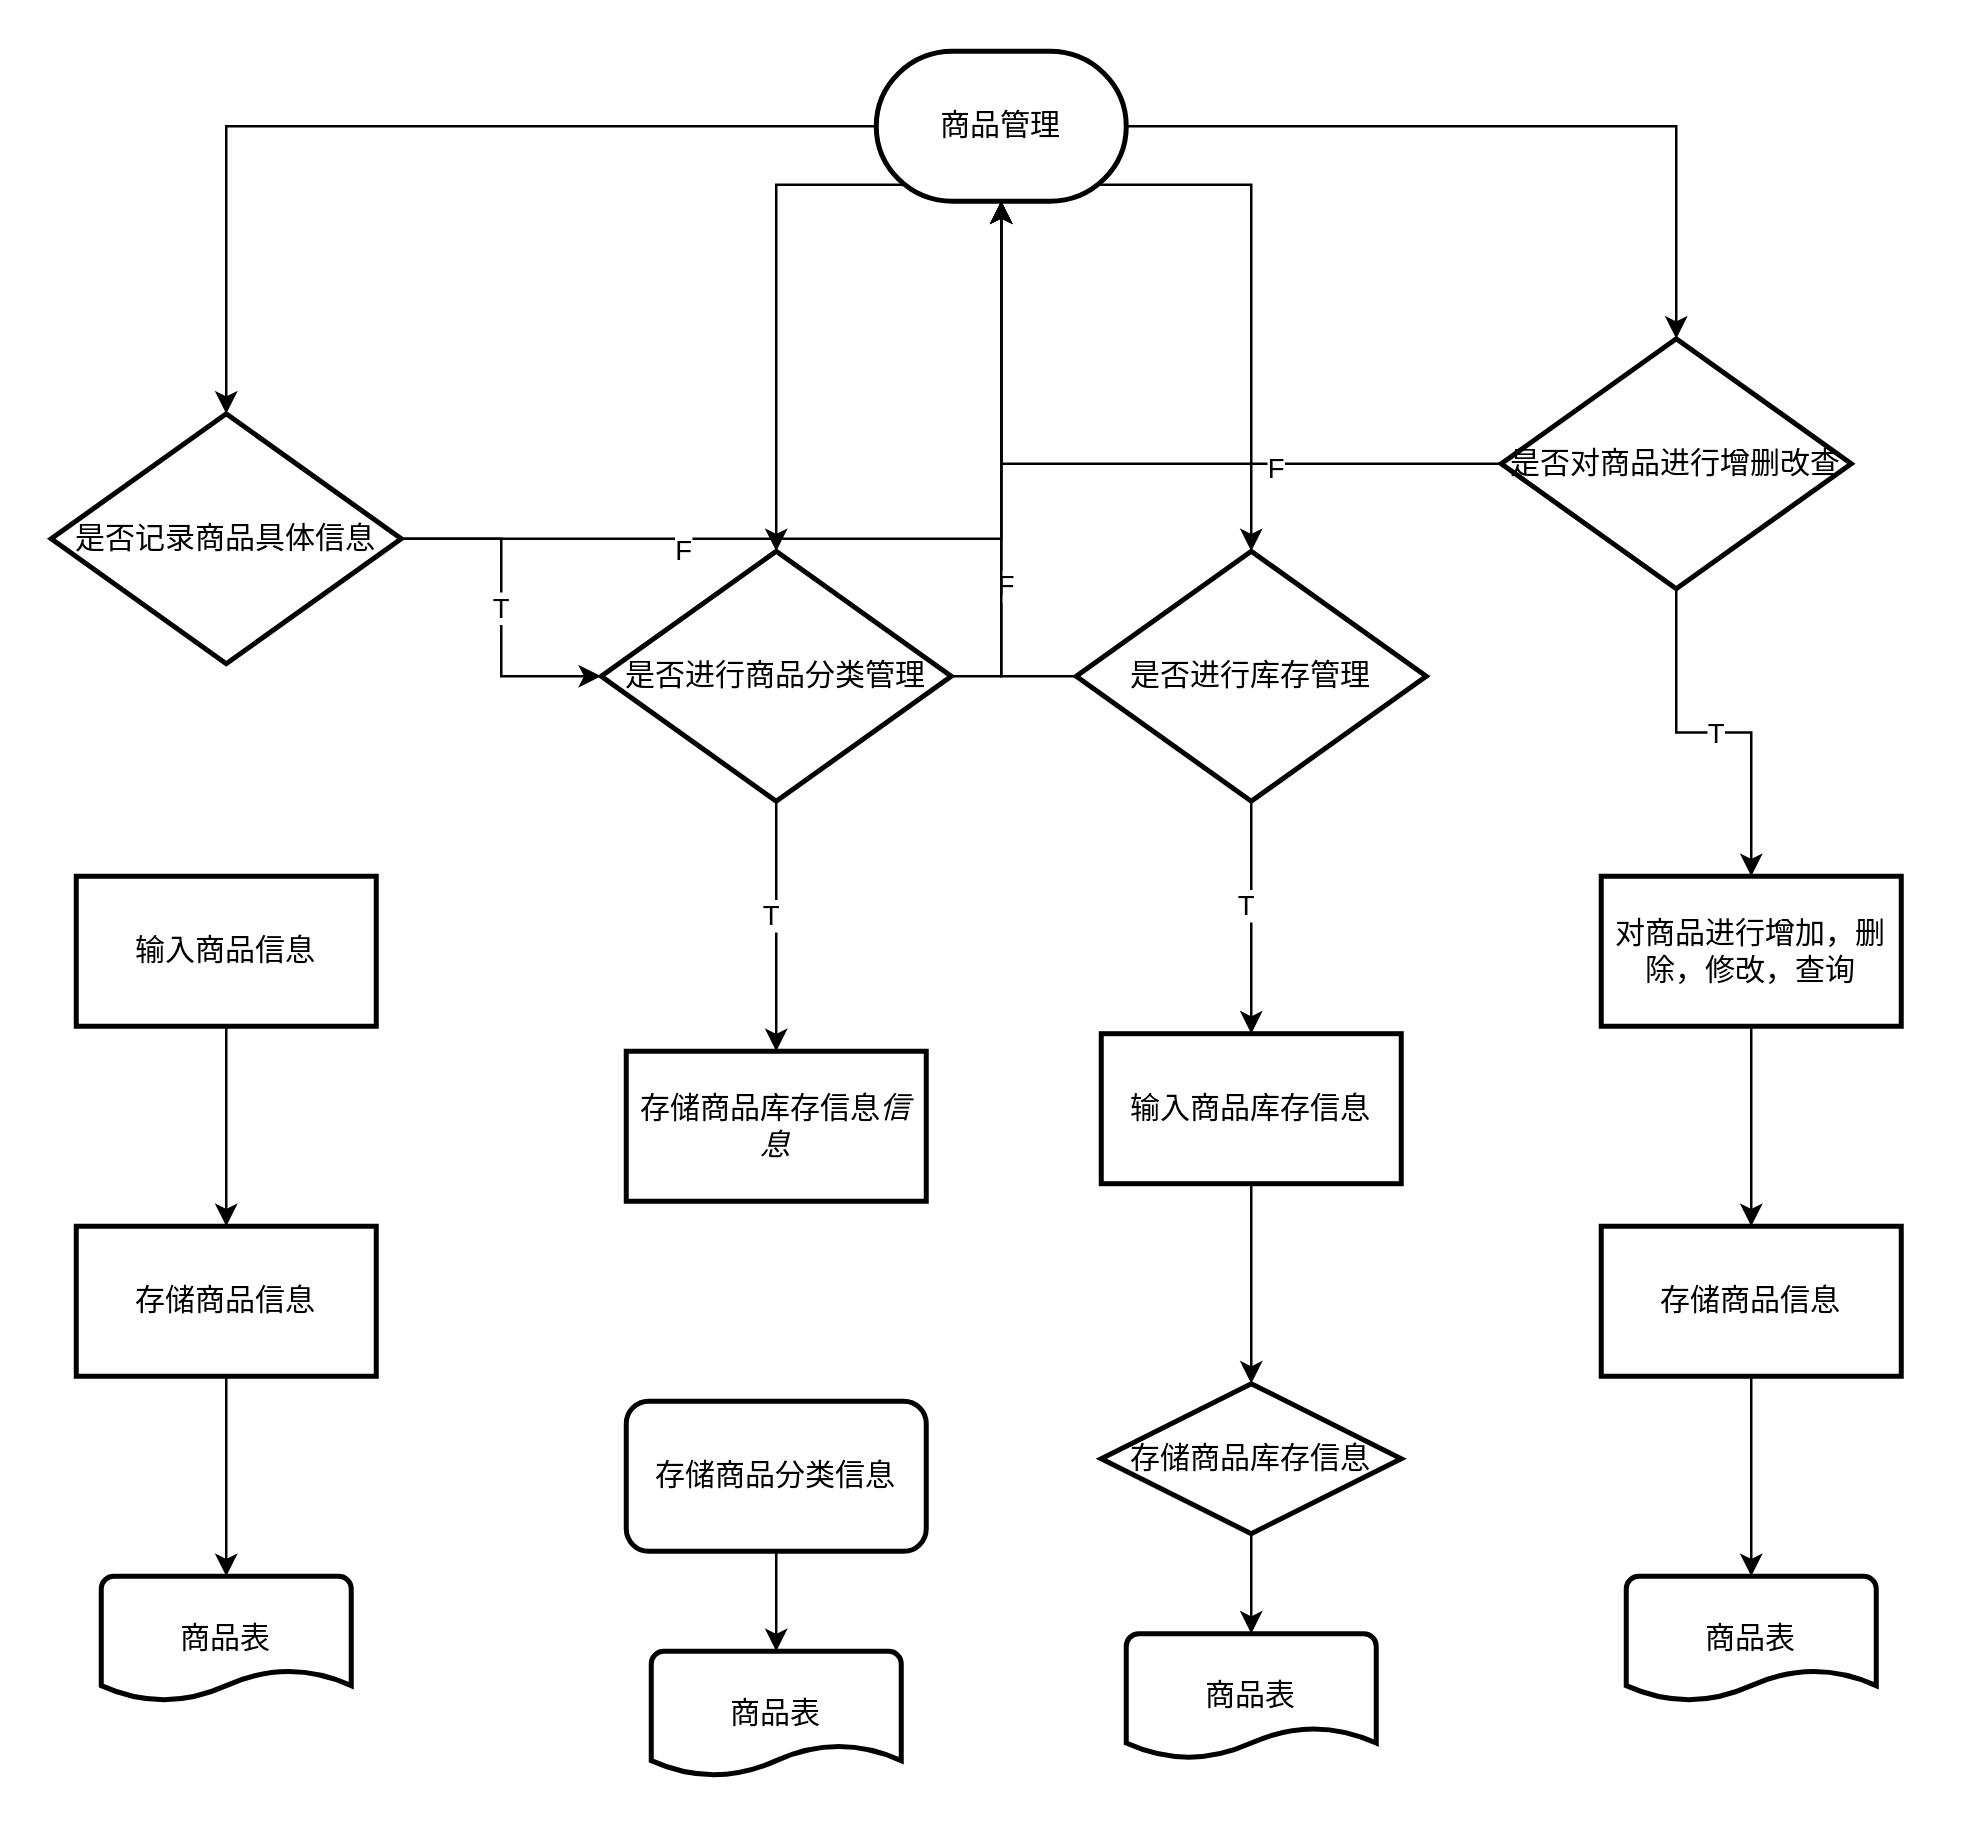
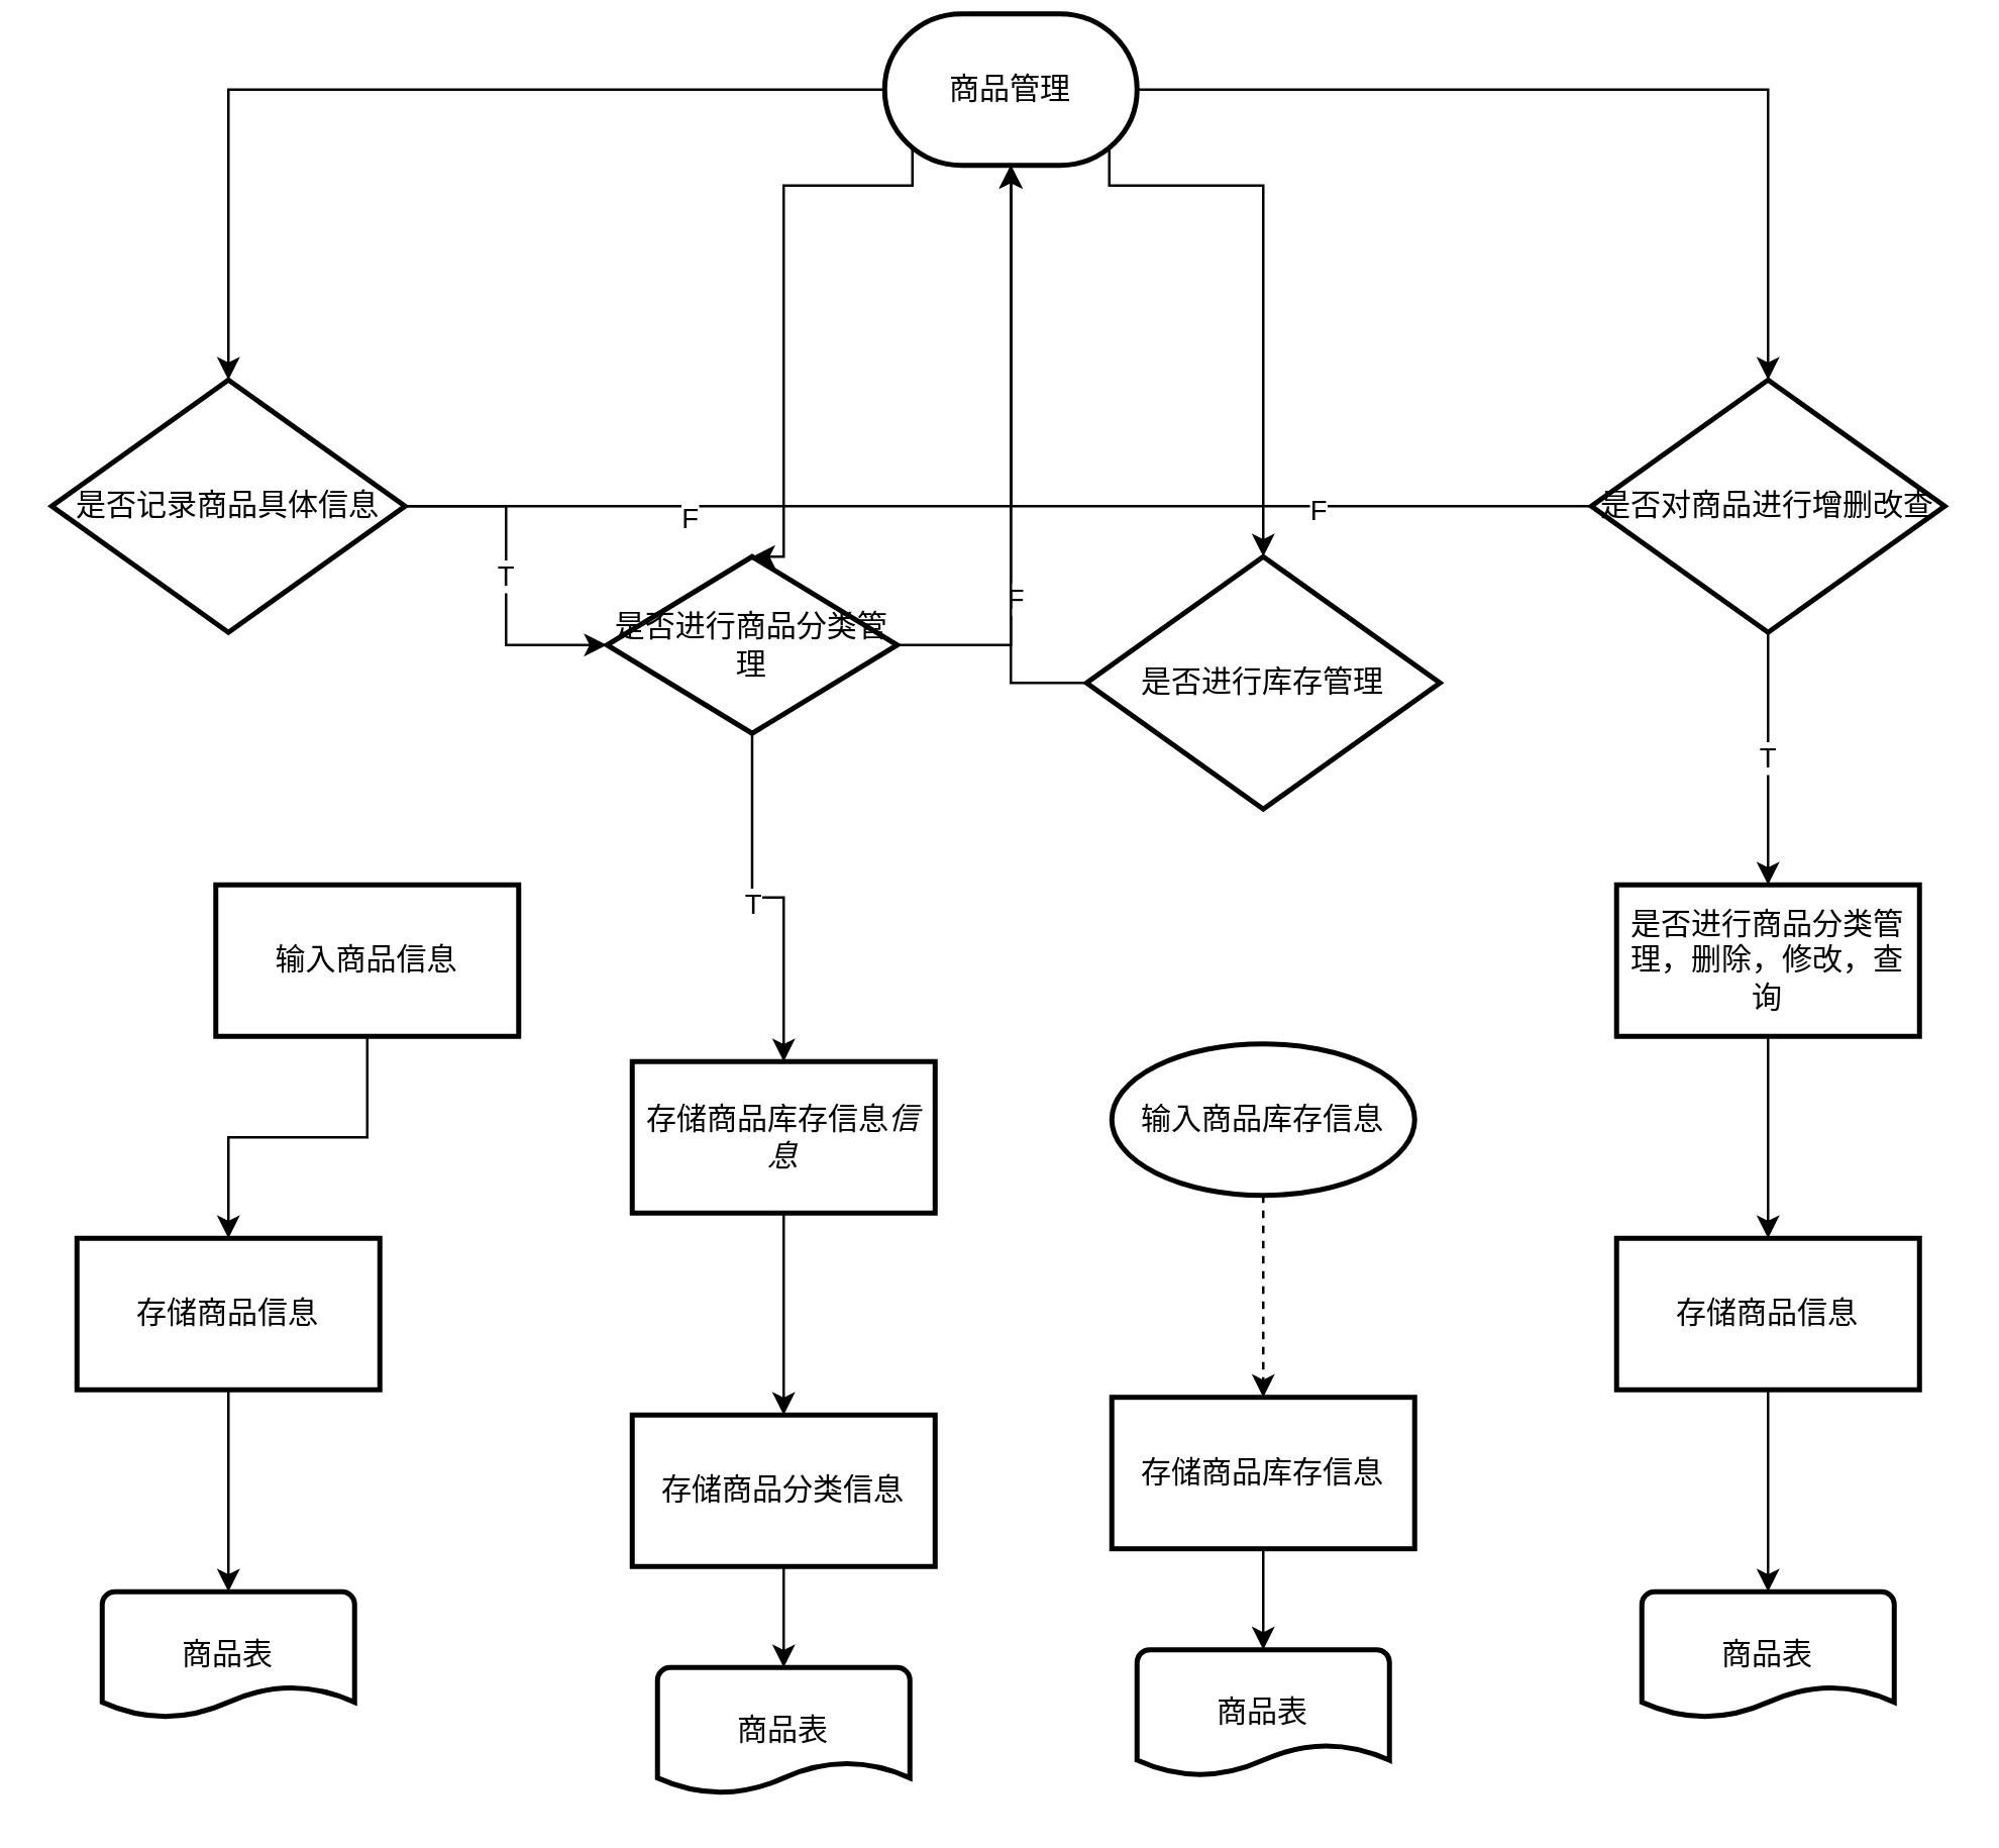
- <mxCell id="6" value="商品管理" style="strokeWidth=2;html=1;shape=mxgraph.flowchart.terminator;whiteSpace=wrap;" vertex="1" parent="1"><mxGeometry x="350" y="20" width="100" height="60" as="geometry" /></mxCell>
+ <mxCell id="6" value="商品管理" style="strokeWidth=2;html=1;shape=mxgraph.flowchart.terminator;whiteSpace=wrap;" vertex="1" parent="1"><mxGeometry x="350" y="5" width="100" height="60" as="geometry" /></mxCell>
- <mxCell id="38" value="是否对商品进行增删改查" style="strokeWidth=2;html=1;shape=mxgraph.flowchart.decision;whiteSpace=wrap;" vertex="1" parent="1"><mxGeometry x="600" y="135" width="140" height="100" as="geometry" /></mxCell>
+ <mxCell id="38" value="是否对商品进行增删改查" style="strokeWidth=2;html=1;shape=mxgraph.flowchart.decision;whiteSpace=wrap;" vertex="1" parent="1"><mxGeometry x="630" y="150" width="140" height="100" as="geometry" /></mxCell>
- <mxCell id="10" value="是否记录商品具体信息" style="strokeWidth=2;html=1;shape=mxgraph.flowchart.decision;whiteSpace=wrap;" vertex="1" parent="1"><mxGeometry x="20" y="165" width="140" height="100" as="geometry" /></mxCell>
+ <mxCell id="10" value="是否记录商品具体信息" style="strokeWidth=2;html=1;shape=mxgraph.flowchart.decision;whiteSpace=wrap;" vertex="1" parent="1"><mxGeometry x="20" y="150" width="140" height="100" as="geometry" /></mxCell>
- <mxCell id="20" value="是否进行商品分类管理" style="strokeWidth=2;html=1;shape=mxgraph.flowchart.decision;whiteSpace=wrap;" vertex="1" parent="1"><mxGeometry x="240" y="220" width="140" height="100" as="geometry" /></mxCell>
+ <mxCell id="20" value="是否进行商品分类管理" style="strokeWidth=2;html=1;shape=mxgraph.flowchart.decision;whiteSpace=wrap;" vertex="1" parent="1"><mxGeometry x="240" y="220" width="115" height="70" as="geometry" /></mxCell>
- <mxCell id="26" value="" style="edgeStyle=orthogonalEdgeStyle;rounded=0;orthogonalLoop=1;jettySize=auto;html=1;" edge="1" parent="1" source="29" target="31"><mxGeometry relative="1" as="geometry" /></mxCell>
- <mxCell id="27" value="T" style="edgeLabel;html=1;align=center;verticalAlign=middle;resizable=0;points=[];" vertex="1" connectable="0" parent="26"><mxGeometry x="-0.088" y="-3" relative="1" as="geometry"><mxPoint y="-1" as="offset" /></mxGeometry></mxCell>
- <mxCell id="12" value="输入商品信息" style="whiteSpace=wrap;html=1;strokeWidth=2;" vertex="1" parent="1"><mxGeometry x="30" y="350" width="120" height="60" as="geometry" /></mxCell>
+ <mxCell id="12" value="输入商品信息" style="whiteSpace=wrap;html=1;strokeWidth=2;" vertex="1" parent="1"><mxGeometry x="85" y="350" width="120" height="60" as="geometry" /></mxCell>
- <mxCell id="40" value="对商品进行增加，删除，修改，查询" style="whiteSpace=wrap;html=1;strokeWidth=2;" vertex="1" parent="1"><mxGeometry x="640" y="350" width="120" height="60" as="geometry" /></mxCell>
+ <mxCell id="40" value="是否进行商品分类管理，删除，修改，查询" style="whiteSpace=wrap;html=1;strokeWidth=2;" vertex="1" parent="1"><mxGeometry x="640" y="350" width="120" height="60" as="geometry" /></mxCell>
- <mxCell id="31" value="输入商品库存信息" style="whiteSpace=wrap;html=1;strokeWidth=2;" vertex="1" parent="1"><mxGeometry x="440" y="412.98" width="120" height="60" as="geometry" /></mxCell>
+ <mxCell id="31" value="输入商品库存信息" style="ellipse;whiteSpace=wrap;html=1;strokeWidth=2;" vertex="1" parent="1"><mxGeometry x="440" y="412.98" width="120" height="60" as="geometry" /></mxCell>
- <mxCell id="30" value="" style="edgeStyle=orthogonalEdgeStyle;rounded=0;orthogonalLoop=1;jettySize=auto;html=1;" edge="1" parent="1" source="31" target="33"><mxGeometry relative="1" as="geometry" /></mxCell>
+ <mxCell id="30" value="" style="edgeStyle=orthogonalEdgeStyle;rounded=0;orthogonalLoop=1;jettySize=auto;html=1;dashed=1;" edge="1" parent="1" source="31" target="33"><mxGeometry relative="1" as="geometry" /></mxCell>
+ <mxCell id="21" value="" style="edgeStyle=orthogonalEdgeStyle;rounded=0;orthogonalLoop=1;jettySize=auto;html=1;" edge="1" parent="1" source="22" target="24"><mxGeometry relative="1" as="geometry" /></mxCell>
- <mxCell id="33" value="存储商品库存信息" style="rhombus;whiteSpace=wrap;html=1;strokeWidth=2;" vertex="1" parent="1"><mxGeometry x="440" y="552.98" width="120" height="60" as="geometry" /></mxCell>
+ <mxCell id="33" value="存储商品库存信息" style="whiteSpace=wrap;html=1;strokeWidth=2;" vertex="1" parent="1"><mxGeometry x="440" y="552.98" width="120" height="60" as="geometry" /></mxCell>
- <mxCell id="24" value="存储商品分类信息" style="whiteSpace=wrap;html=1;strokeWidth=2;rounded=1;" vertex="1" parent="1"><mxGeometry x="250" y="560" width="120" height="60" as="geometry" /></mxCell>
+ <mxCell id="24" value="存储商品分类信息" style="whiteSpace=wrap;html=1;strokeWidth=2;" vertex="1" parent="1"><mxGeometry x="250" y="560" width="120" height="60" as="geometry" /></mxCell>
